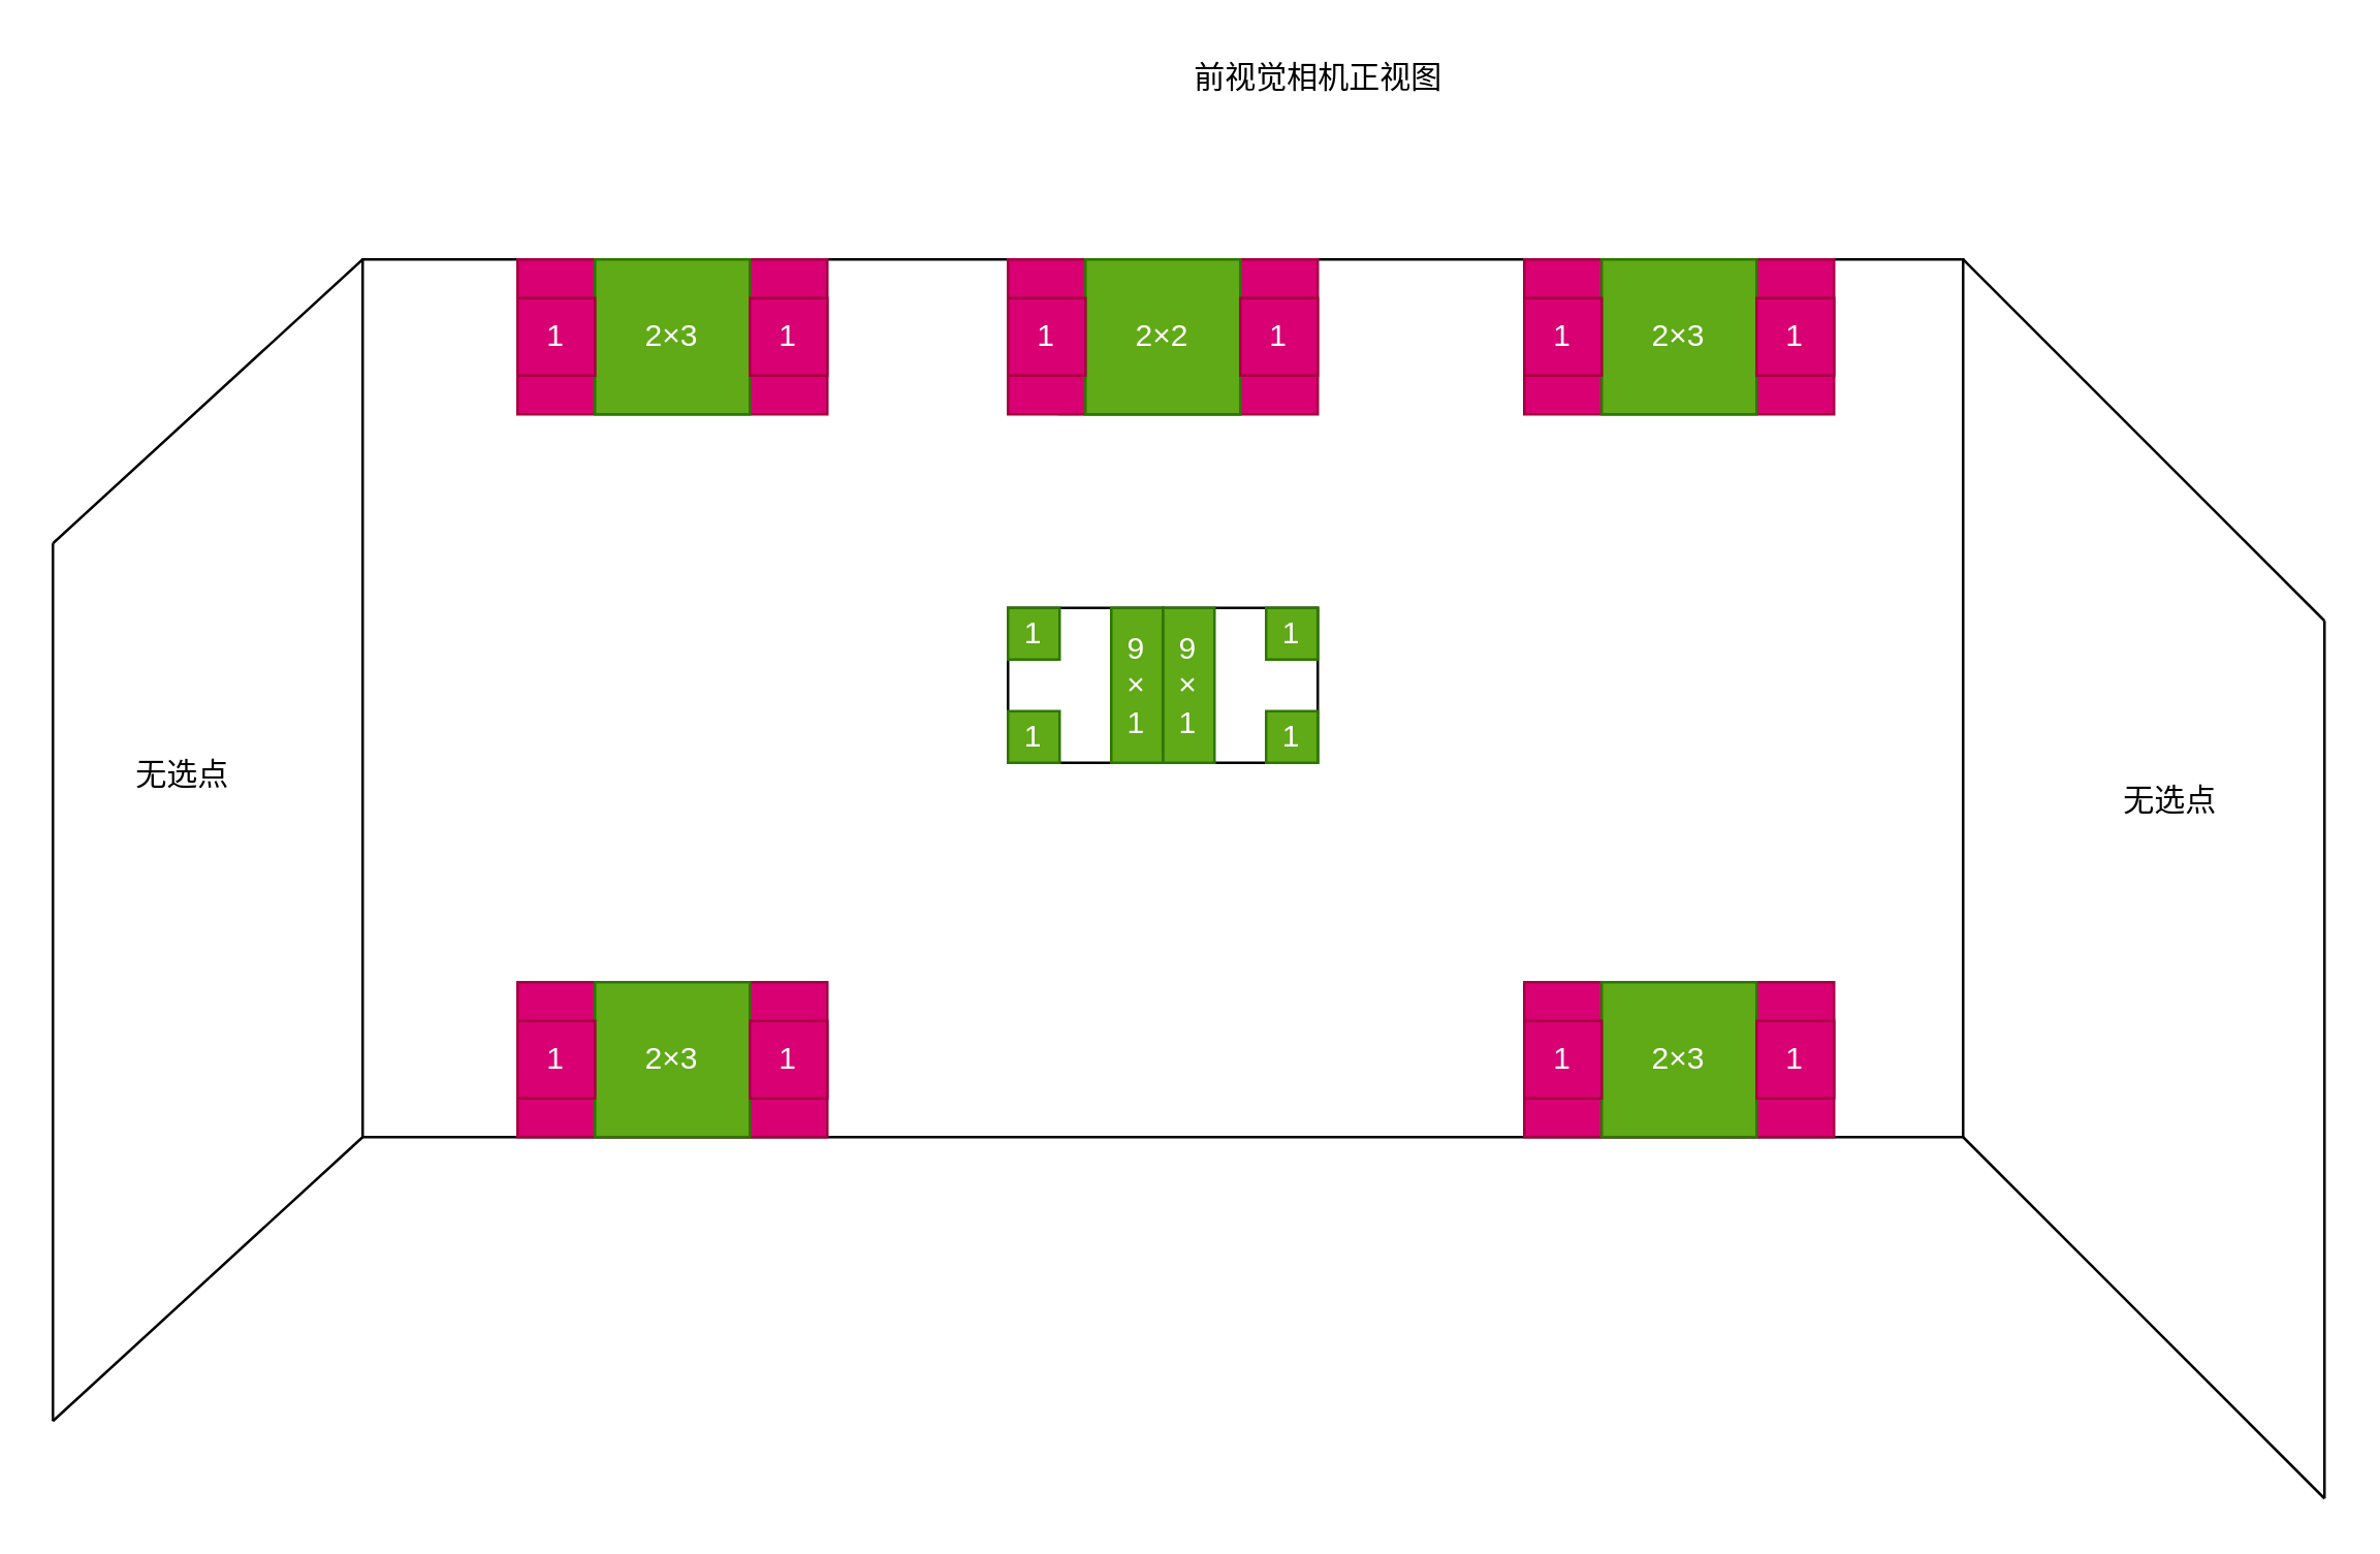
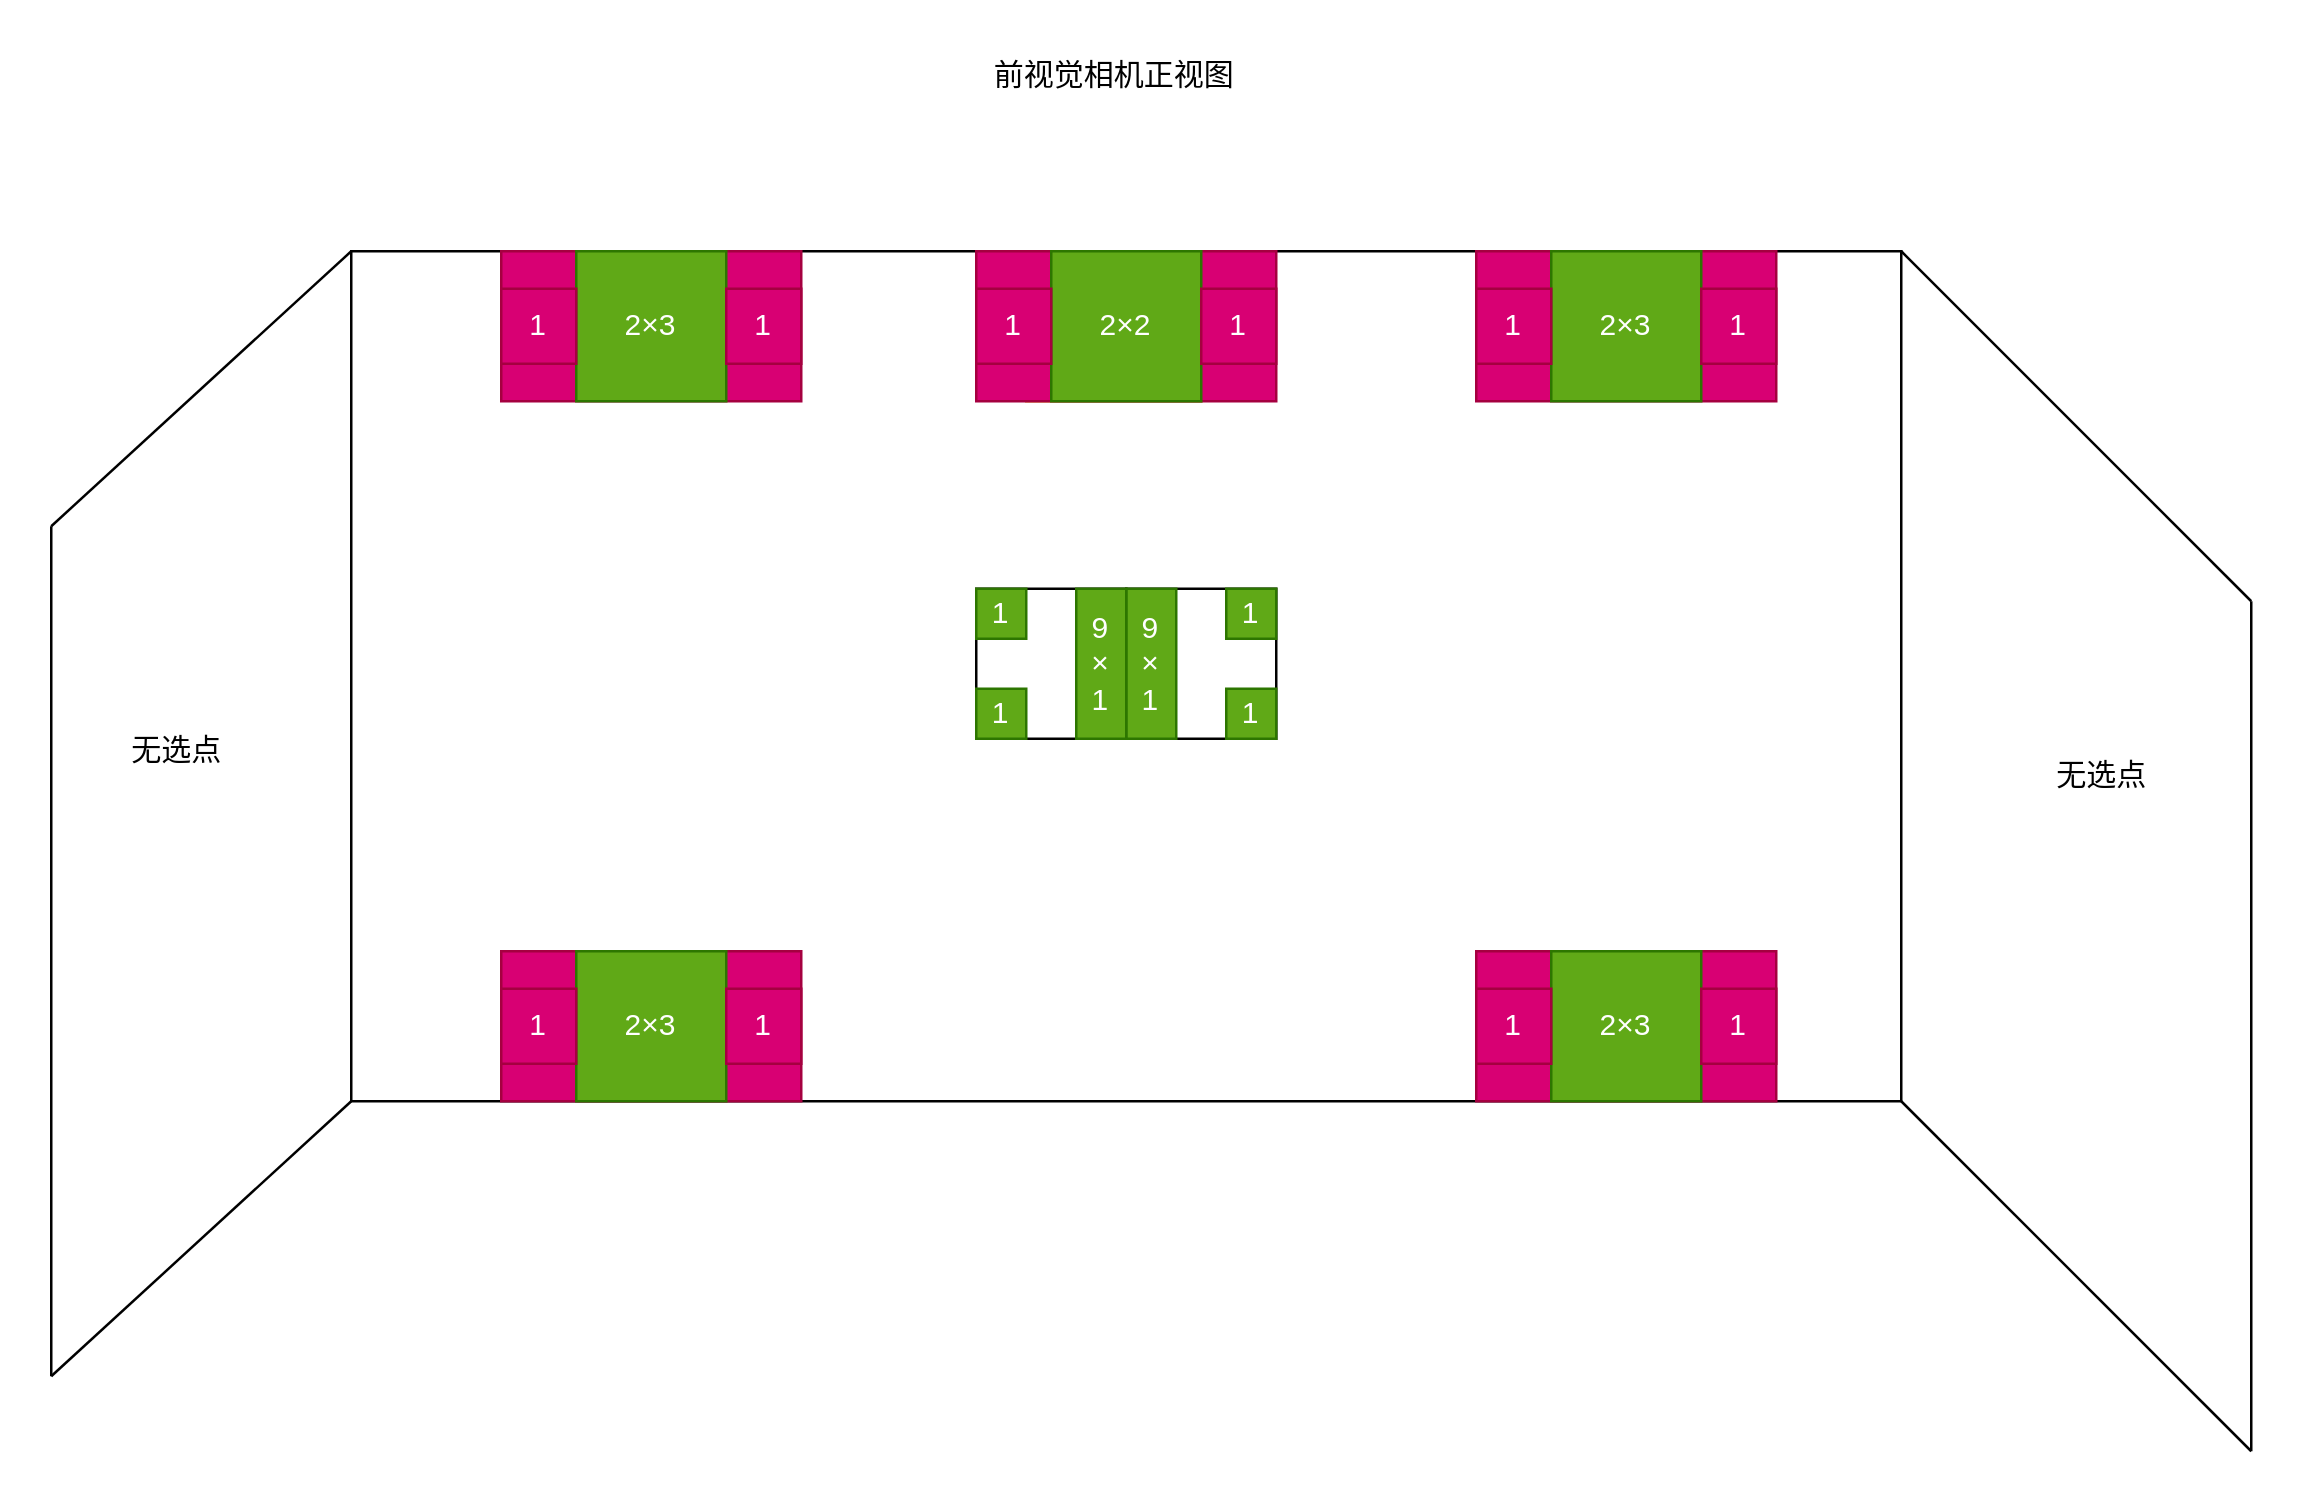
- <mxCell id="41" value="前视觉相机正视图" style="text;html=1;align=center;verticalAlign=middle;resizable=0;points=[];autosize=1;" vertex="1" parent="1"><mxGeometry x="455" y="20" width="110" height="20" as="geometry" /></mxCell>
+ <mxCell id="41" value="前视觉相机正视图" style="text;html=1;align=center;verticalAlign=middle;resizable=0;points=[];autosize=1;" vertex="1" parent="1"><mxGeometry x="390" y="20" width="110" height="20" as="geometry" /></mxCell>
